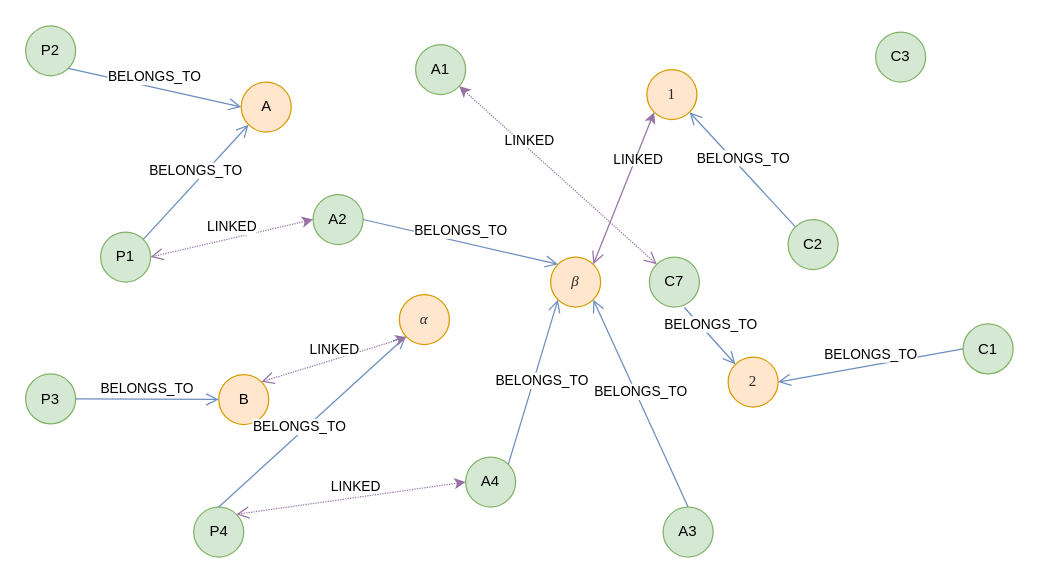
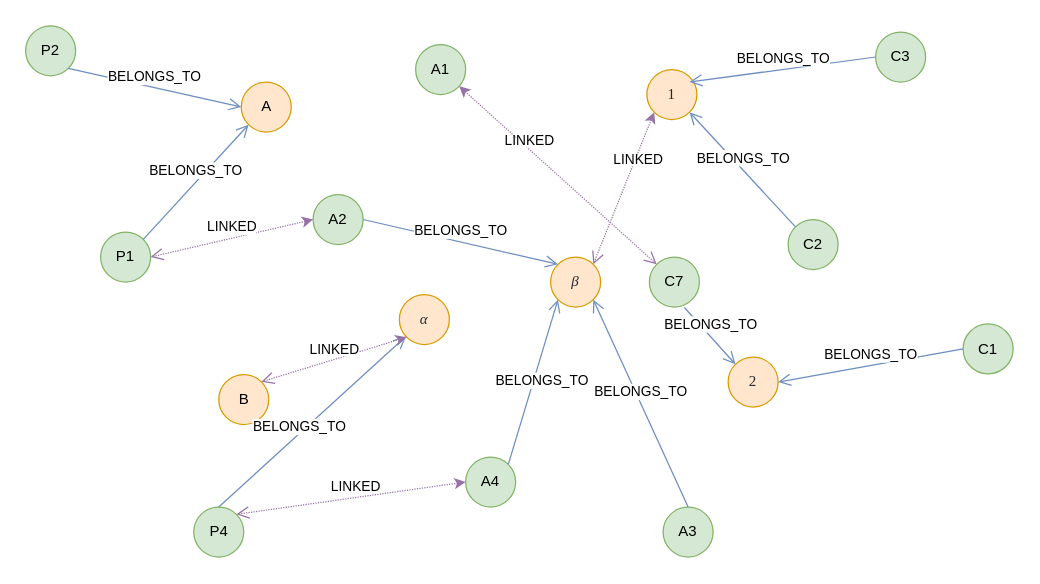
+ <mxCell id="28" value="&lt;font style=&quot;font-size: 11px&quot;&gt;BELONGS_TO&lt;/font&gt;" style="html=1;verticalAlign=bottom;endArrow=open;endSize=8;exitX=0;exitY=0.5;exitDx=0;exitDy=0;fontSize=9;entryX=0.854;entryY=0.25;entryDx=0;entryDy=0;fillColor=#dae8fc;strokeColor=#6c8ebf;entryPerimeter=0;" parent="1" source="26" target="6" edge="1"><mxGeometry relative="1" as="geometry"><mxPoint x="679.998" y="73.282" as="sourcePoint" /><mxPoint x="621.782" y="174.998" as="targetPoint" /></mxGeometry></mxCell>
- <mxCell id="34" value="&lt;font style=&quot;font-size: 11px ; line-height: 50%&quot;&gt;LINKED&lt;/font&gt;" style="html=1;verticalAlign=bottom;endArrow=open;endSize=8;fontSize=6;entryX=1;entryY=0;entryDx=0;entryDy=0;dashed=0;dashPattern=1 1;startArrow=classic;startFill=1;fillColor=#e1d5e7;strokeColor=#9673a6;exitX=0;exitY=1;exitDx=0;exitDy=0;" parent="1" source="6" target="4" edge="1"><mxGeometry x="-0.278" y="5" relative="1" as="geometry"><mxPoint x="375.5" y="415" as="sourcePoint" /><mxPoint x="91" y="405" as="targetPoint" /><mxPoint as="offset" /></mxGeometry></mxCell>
+ <mxCell id="34" value="&lt;font style=&quot;font-size: 11px ; line-height: 50%&quot;&gt;LINKED&lt;/font&gt;" style="html=1;verticalAlign=bottom;endArrow=open;endSize=8;fontSize=6;entryX=1;entryY=0;entryDx=0;entryDy=0;dashed=1;dashPattern=1 1;startArrow=classic;startFill=1;fillColor=#e1d5e7;strokeColor=#9673a6;exitX=0;exitY=1;exitDx=0;exitDy=0;" parent="1" source="6" target="4" edge="1"><mxGeometry x="-0.278" y="5" relative="1" as="geometry"><mxPoint x="375.5" y="415" as="sourcePoint" /><mxPoint x="91" y="405" as="targetPoint" /><mxPoint as="offset" /></mxGeometry></mxCell>
- <mxCell id="14" value="P3" style="ellipse;whiteSpace=wrap;html=1;aspect=fixed;verticalAlign=middle;fillColor=#d5e8d4;strokeColor=#82b366;" parent="1" vertex="1"><mxGeometry x="20" y="298.5" width="40" height="40" as="geometry" /></mxCell>
- <mxCell id="18" value="&lt;font style=&quot;font-size: 11px&quot;&gt;BELONGS_TO&lt;/font&gt;" style="html=1;verticalAlign=bottom;endArrow=open;endSize=8;entryX=0;entryY=0.5;entryDx=0;entryDy=0;exitX=1;exitY=0.5;exitDx=0;exitDy=0;fontSize=9;fillColor=#dae8fc;strokeColor=#6c8ebf;" parent="1" source="14" target="3" edge="1"><mxGeometry relative="1" as="geometry"><mxPoint x="81.002" y="320.718" as="sourcePoint" /><mxPoint x="131.718" y="245.002" as="targetPoint" /></mxGeometry></mxCell>
